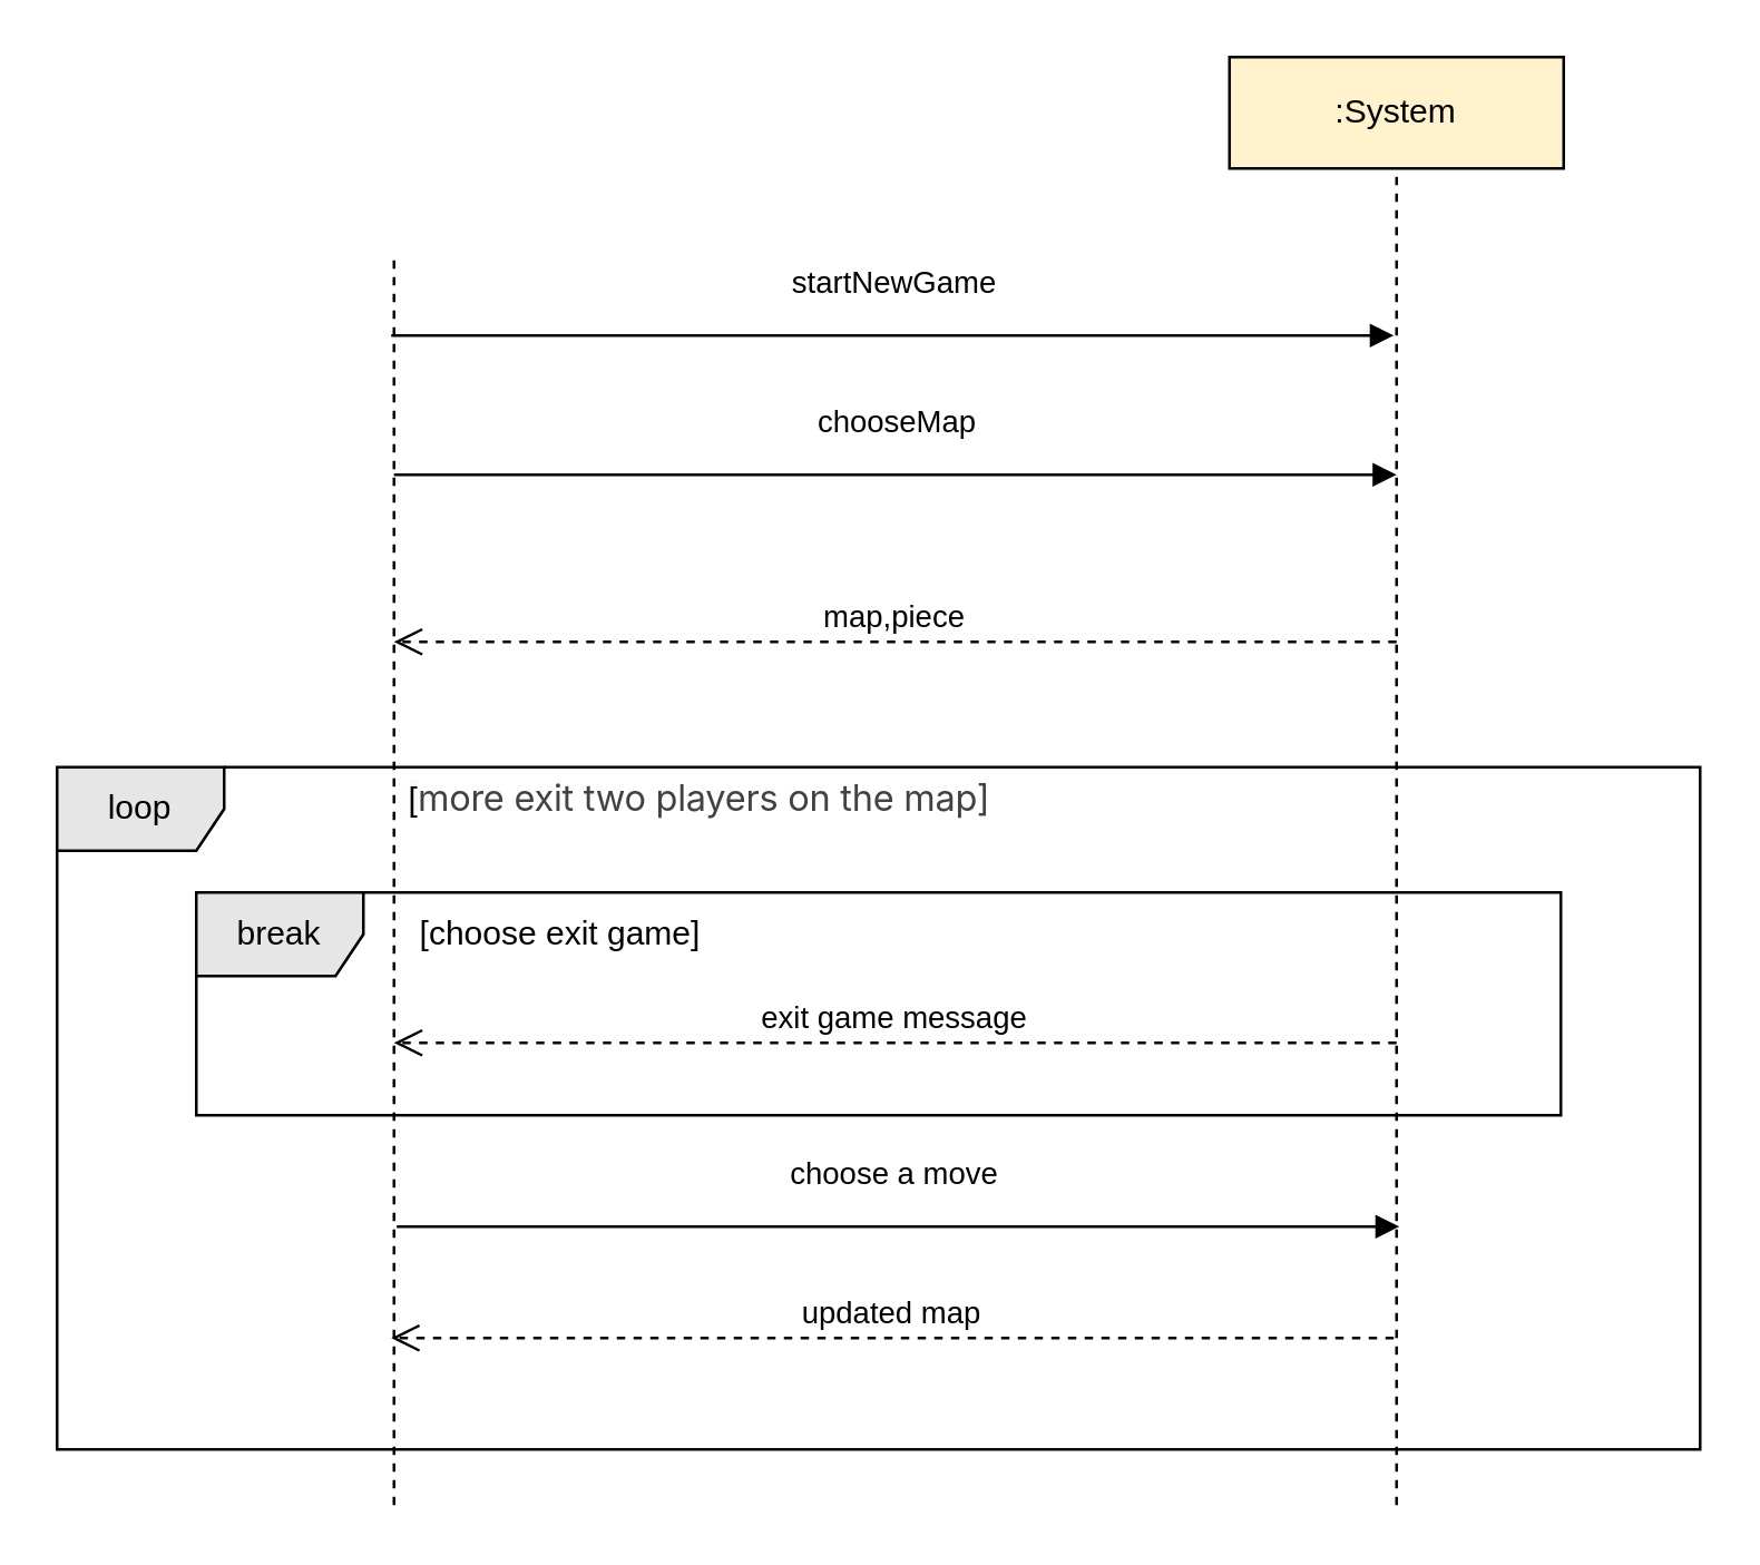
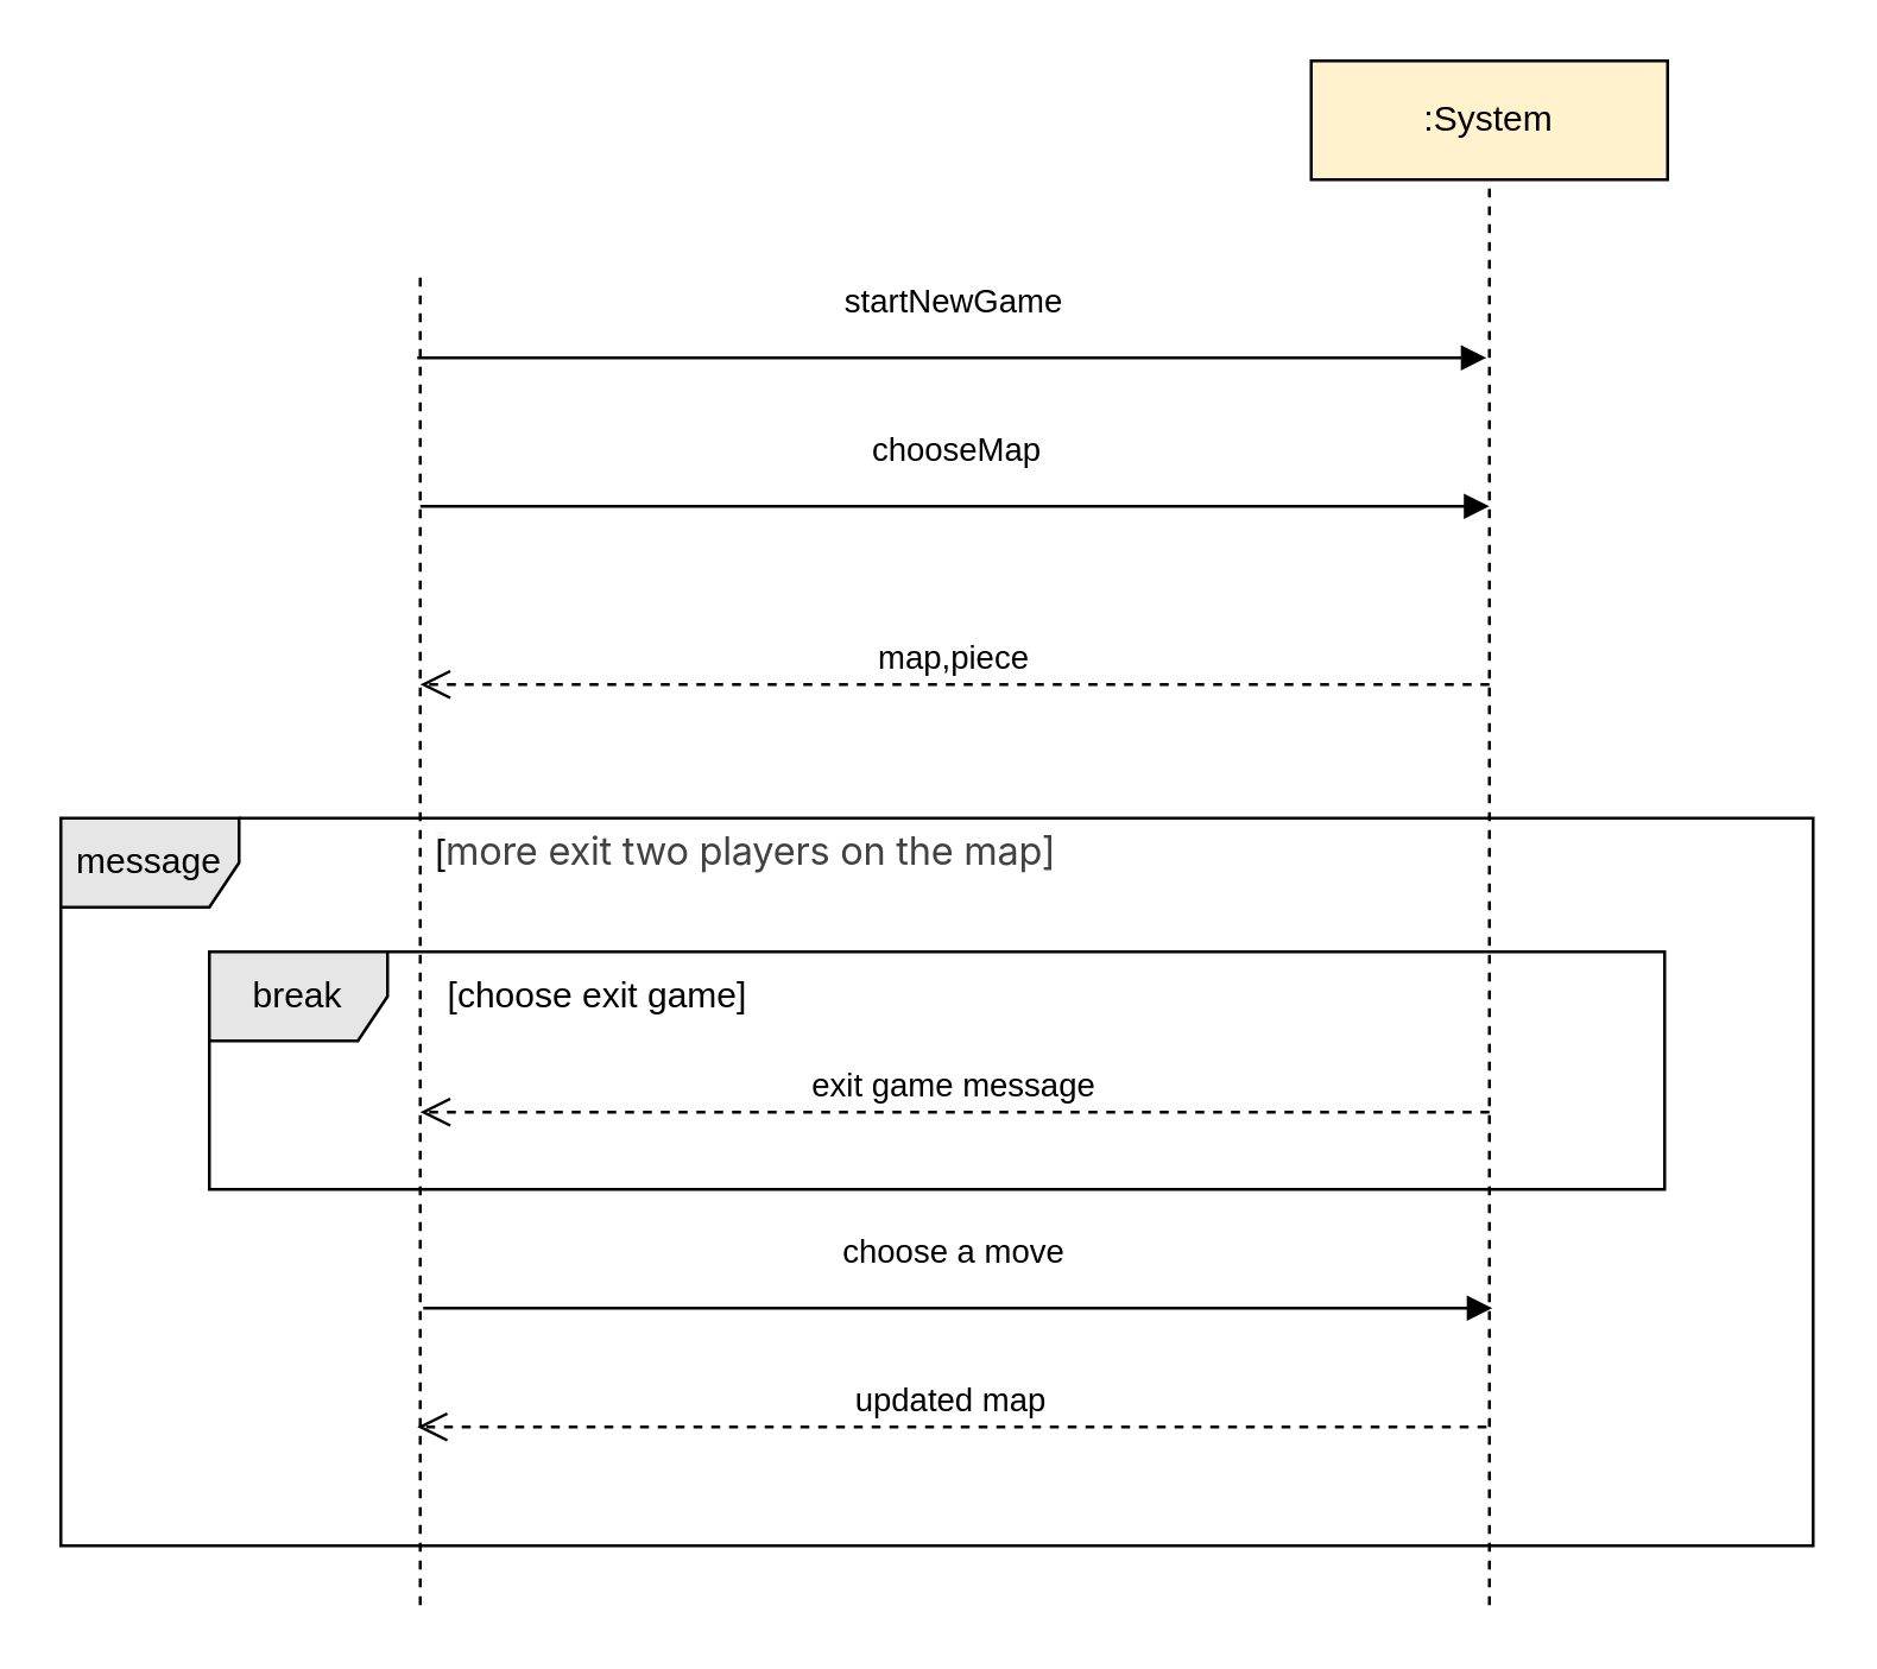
- <mxCell id="11" value="loop" style="shape=umlFrame;whiteSpace=wrap;html=1;fillColor=#E6E6E6;" vertex="1" parent="1"><mxGeometry x="20" y="275" width="590" height="245" as="geometry" /></mxCell>
+ <mxCell id="11" value="message" style="shape=umlFrame;whiteSpace=wrap;html=1;fillColor=#E6E6E6;" vertex="1" parent="1"><mxGeometry x="20" y="275" width="590" height="245" as="geometry" /></mxCell>
